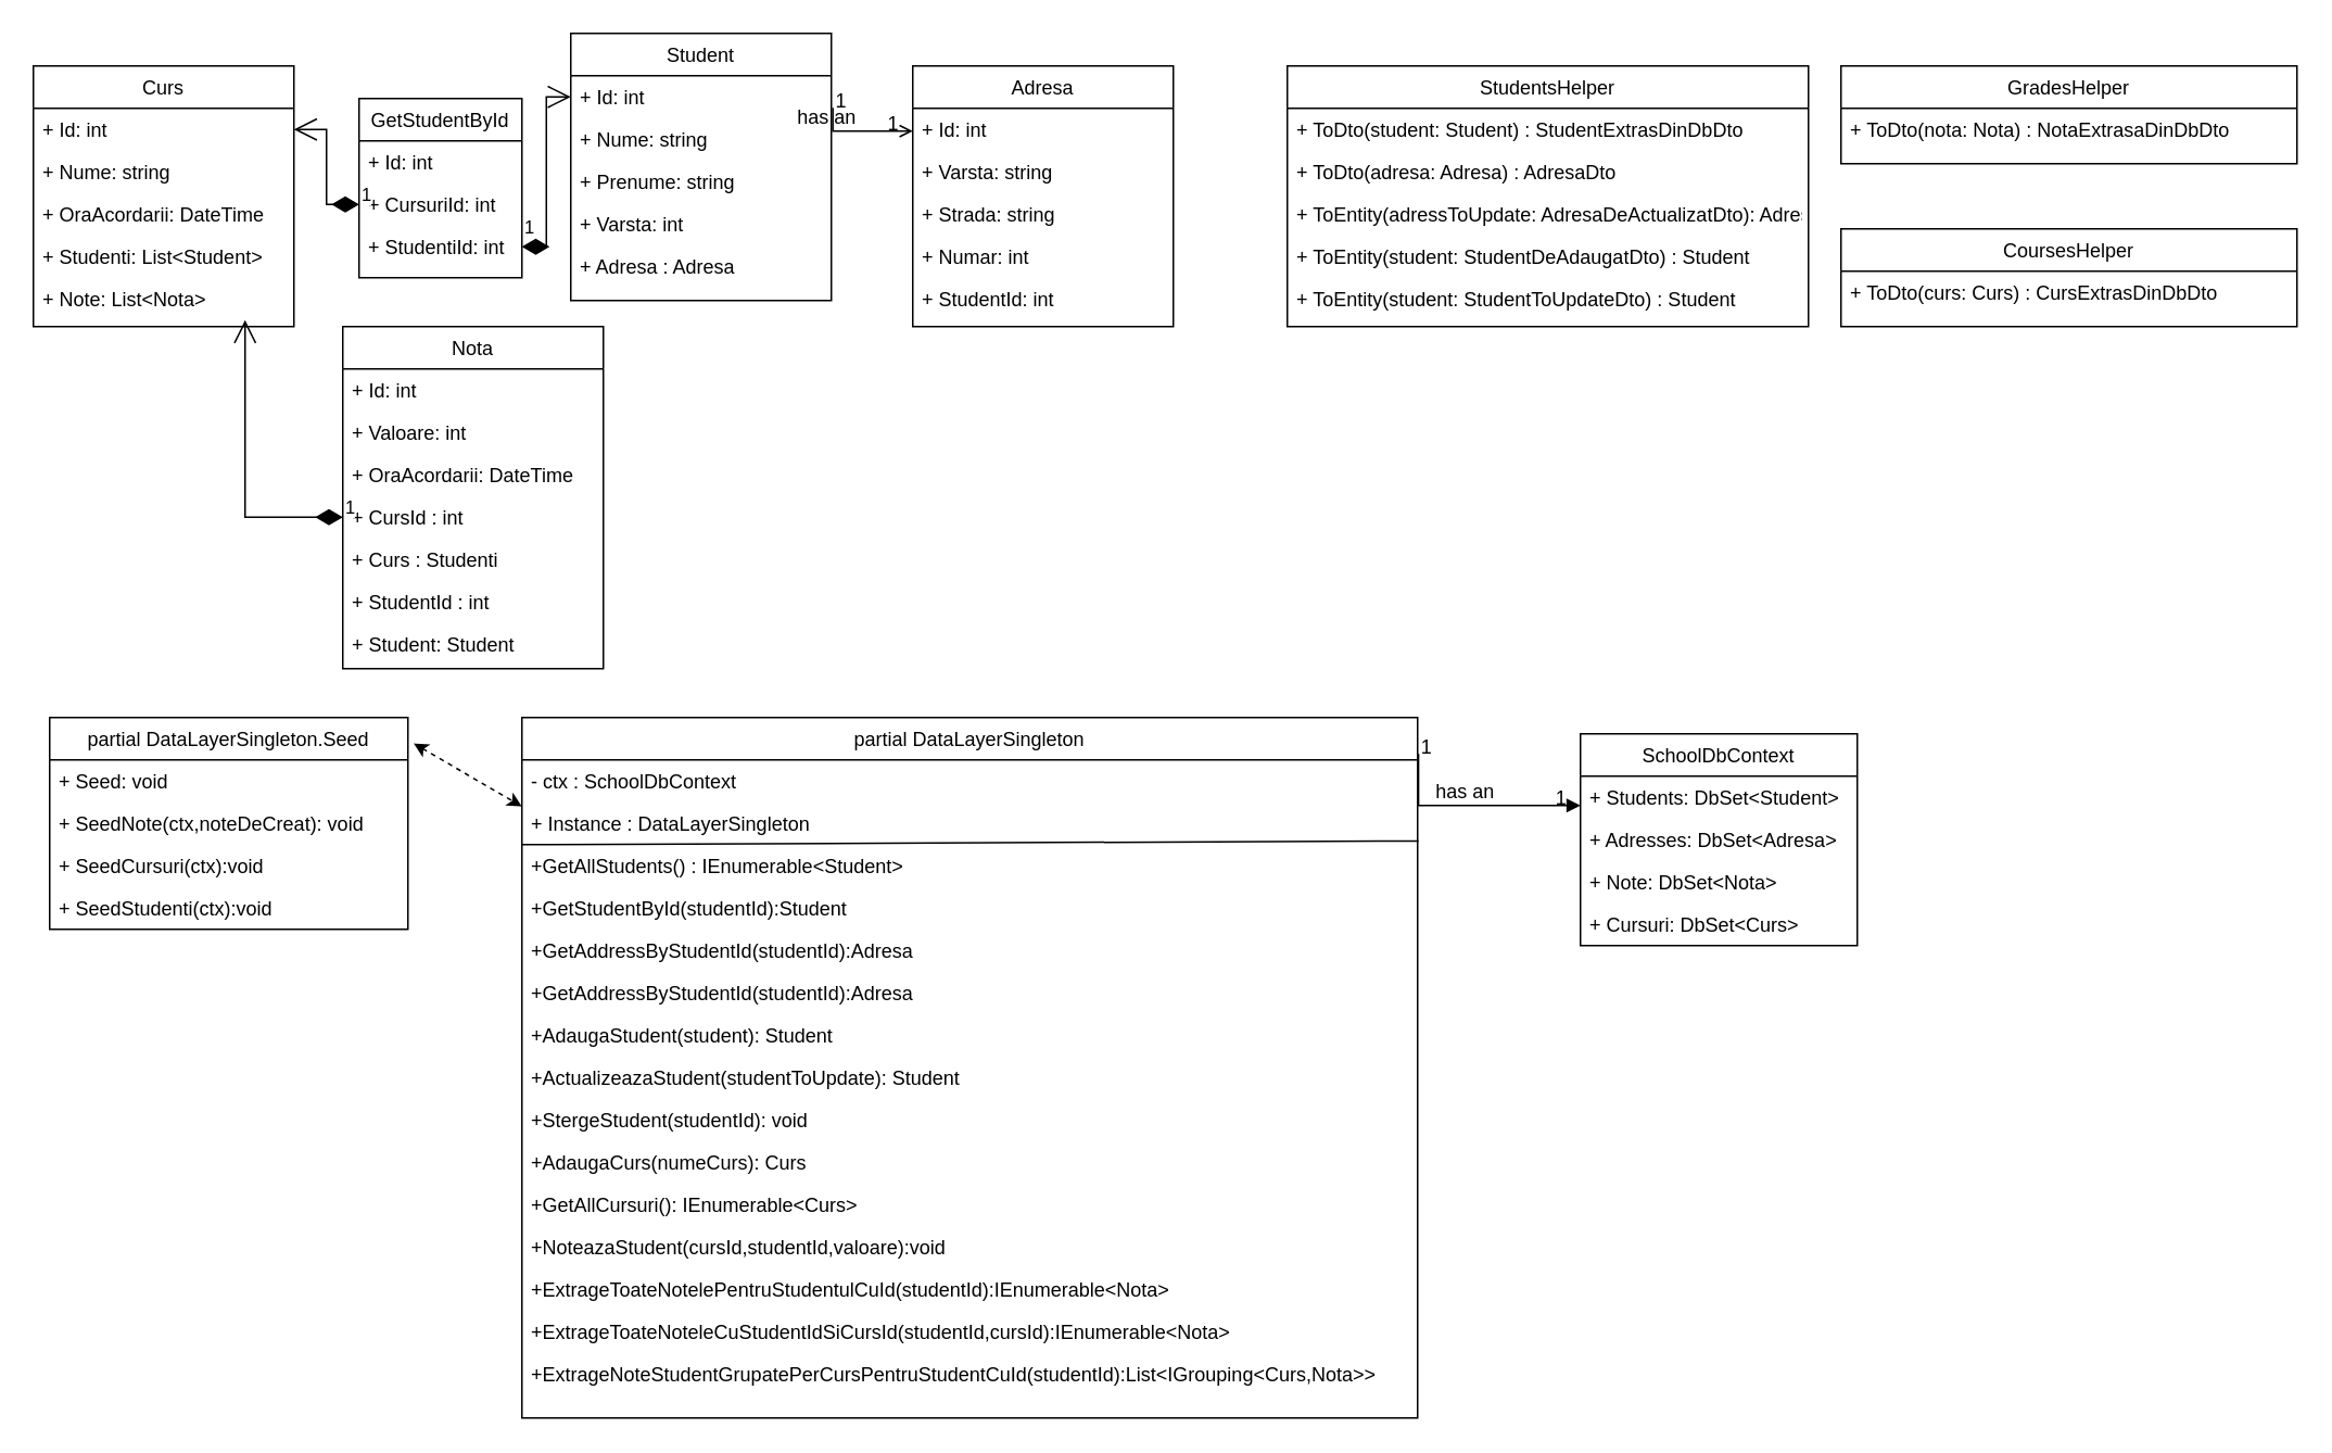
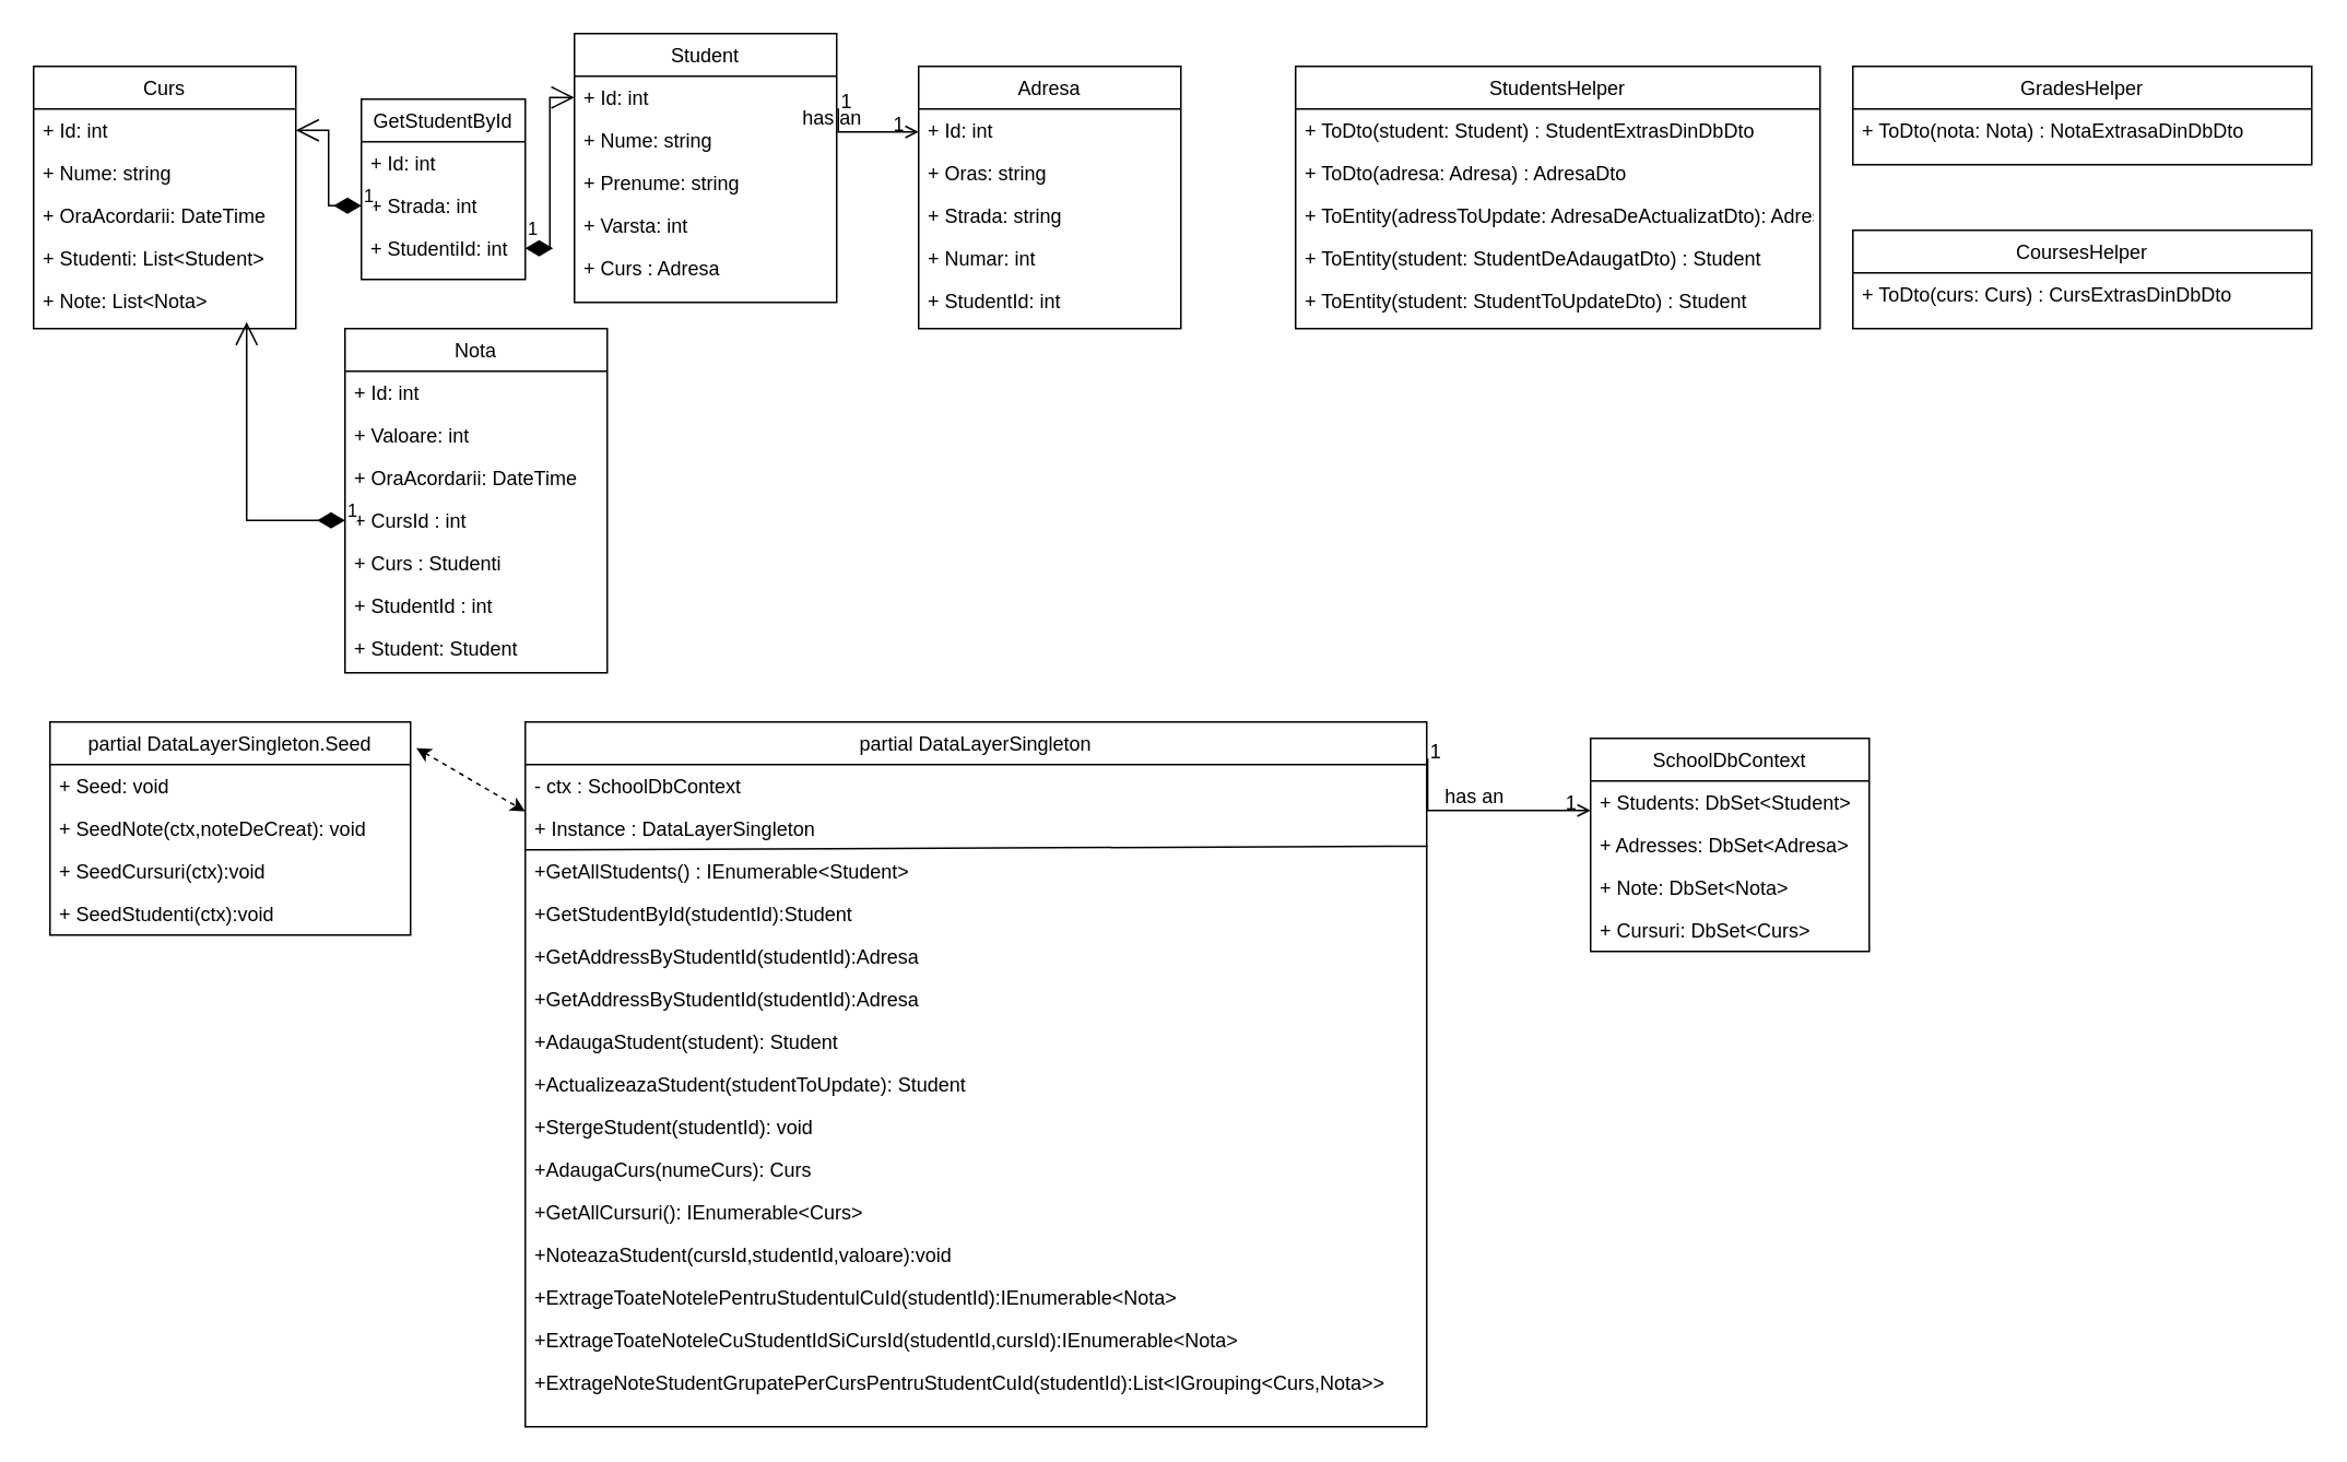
- <mxCell id="10" value="+ Varsta: string" style="text;align=left;verticalAlign=top;spacingLeft=4;spacingRight=4;overflow=hidden;rotatable=0;points=[[0,0.5],[1,0.5]];portConstraint=eastwest;" parent="8" vertex="1"><mxGeometry y="52" width="160" height="26" as="geometry" /></mxCell>
+ <mxCell id="10" value="+ Oras: string" style="text;align=left;verticalAlign=top;spacingLeft=4;spacingRight=4;overflow=hidden;rotatable=0;points=[[0,0.5],[1,0.5]];portConstraint=eastwest;" parent="8" vertex="1"><mxGeometry y="52" width="160" height="26" as="geometry" /></mxCell>
- <mxCell id="77" value="+ CursuriId: int&#10;" style="text;align=left;verticalAlign=top;spacingLeft=4;spacingRight=4;overflow=hidden;rotatable=0;points=[[0,0.5],[1,0.5]];portConstraint=eastwest;" vertex="1" parent="75"><mxGeometry y="52" width="100" height="26" as="geometry" /></mxCell>
+ <mxCell id="77" value="+ Strada: int&#10;" style="text;align=left;verticalAlign=top;spacingLeft=4;spacingRight=4;overflow=hidden;rotatable=0;points=[[0,0.5],[1,0.5]];portConstraint=eastwest;" vertex="1" parent="75"><mxGeometry y="52" width="100" height="26" as="geometry" /></mxCell>
- <mxCell id="7" value="+ Adresa : Adresa" style="text;align=left;verticalAlign=top;spacingLeft=4;spacingRight=4;overflow=hidden;rotatable=0;points=[[0,0.5],[1,0.5]];portConstraint=eastwest;" parent="2" vertex="1"><mxGeometry y="130" width="160" height="26" as="geometry" /></mxCell>
+ <mxCell id="7" value="+ Curs : Adresa" style="text;align=left;verticalAlign=top;spacingLeft=4;spacingRight=4;overflow=hidden;rotatable=0;points=[[0,0.5],[1,0.5]];portConstraint=eastwest;" parent="2" vertex="1"><mxGeometry y="130" width="160" height="26" as="geometry" /></mxCell>
- <mxCell id="61" value="" style="endArrow=block;shadow=0;strokeWidth=1;rounded=0;endFill=1;edgeStyle=elbowEdgeStyle;elbow=vertical;exitX=1.001;exitY=0.052;exitDx=0;exitDy=0;exitPerimeter=0;" parent="1" source="33" target="56" edge="1"><mxGeometry x="0.5" y="41" relative="1" as="geometry"><mxPoint x="900" y="450" as="sourcePoint" /><mxPoint x="969" y="494" as="targetPoint" /><mxPoint x="-40" y="32" as="offset" /><Array as="points"><mxPoint x="929" y="494" /><mxPoint x="1029" y="614" /><mxPoint x="919" y="613" /></Array></mxGeometry></mxCell>
+ <mxCell id="61" value="" style="endArrow=open;shadow=0;strokeWidth=1;rounded=0;endFill=1;edgeStyle=elbowEdgeStyle;elbow=vertical;exitX=1.001;exitY=0.052;exitDx=0;exitDy=0;exitPerimeter=0;" parent="1" source="33" target="56" edge="1"><mxGeometry x="0.5" y="41" relative="1" as="geometry"><mxPoint x="900" y="450" as="sourcePoint" /><mxPoint x="969" y="494" as="targetPoint" /><mxPoint x="-40" y="32" as="offset" /><Array as="points"><mxPoint x="929" y="494" /><mxPoint x="1029" y="614" /><mxPoint x="919" y="613" /></Array></mxGeometry></mxCell>
